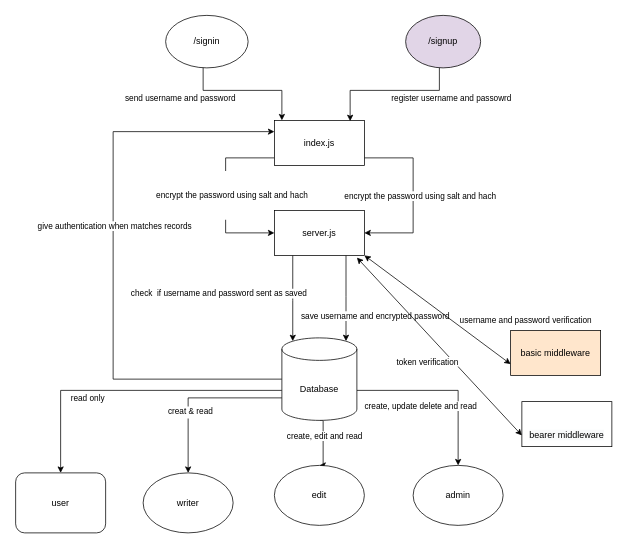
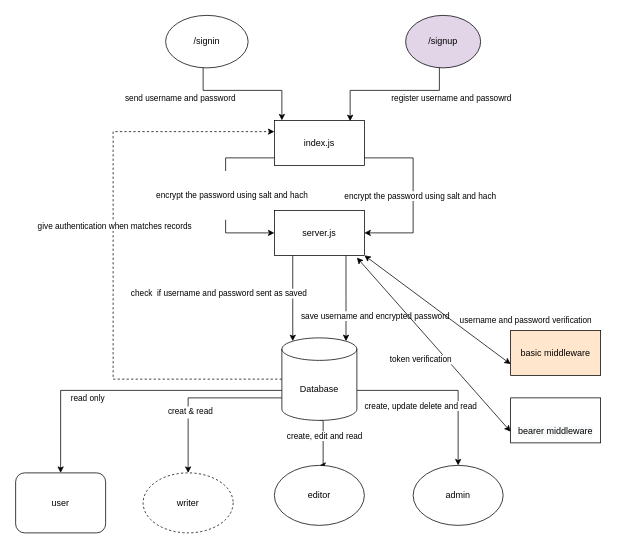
- <mxCell id="17" style="edgeStyle=orthogonalEdgeStyle;rounded=0;orthogonalLoop=1;jettySize=auto;html=1;entryX=0;entryY=0.25;entryDx=0;entryDy=0;" edge="1" parent="1" source="28" target="5"><mxGeometry relative="1" as="geometry"><Array as="points"><mxPoint x="150" y="505" /><mxPoint x="150" y="175" /></Array></mxGeometry></mxCell>
+ <mxCell id="17" style="edgeStyle=orthogonalEdgeStyle;rounded=0;orthogonalLoop=1;jettySize=auto;html=1;entryX=0;entryY=0.25;entryDx=0;entryDy=0;dashed=1;" edge="1" parent="1" source="28" target="5"><mxGeometry relative="1" as="geometry"><Array as="points"><mxPoint x="150" y="505" /><mxPoint x="150" y="175" /></Array></mxGeometry></mxCell>
- <mxCell id="30" value="&lt;br&gt;&lt;br&gt;&lt;span style=&quot;color: rgb(0 , 0 , 0) ; font-family: &amp;#34;helvetica&amp;#34; ; font-size: 12px ; font-style: normal ; font-weight: 400 ; letter-spacing: normal ; text-align: center ; text-indent: 0px ; text-transform: none ; word-spacing: 0px ; background-color: rgb(248 , 249 , 250) ; display: inline ; float: none&quot;&gt;bearer middleware&lt;/span&gt;&lt;br&gt;" style="rounded=0;whiteSpace=wrap;html=1;" vertex="1" parent="1"><mxGeometry x="695" y="535" width="120" height="60" as="geometry" /></mxCell>
+ <mxCell id="30" value="&lt;br&gt;&lt;br&gt;&lt;span style=&quot;color: rgb(0 , 0 , 0) ; font-family: &amp;#34;helvetica&amp;#34; ; font-size: 12px ; font-style: normal ; font-weight: 400 ; letter-spacing: normal ; text-align: center ; text-indent: 0px ; text-transform: none ; word-spacing: 0px ; background-color: rgb(248 , 249 , 250) ; display: inline ; float: none&quot;&gt;bearer middleware&lt;/span&gt;&lt;br&gt;" style="rounded=0;whiteSpace=wrap;html=1;" vertex="1" parent="1"><mxGeometry x="680" y="530" width="120" height="60" as="geometry" /></mxCell>
- <mxCell id="37" value="edit" style="ellipse;whiteSpace=wrap;html=1;" vertex="1" parent="1"><mxGeometry x="365" y="620" width="120" height="80" as="geometry" /></mxCell>
+ <mxCell id="37" value="editor" style="ellipse;whiteSpace=wrap;html=1;" vertex="1" parent="1"><mxGeometry x="365" y="620" width="120" height="80" as="geometry" /></mxCell>
- <mxCell id="36" value="writer" style="ellipse;whiteSpace=wrap;html=1;" vertex="1" parent="1"><mxGeometry x="190" y="630" width="120" height="80" as="geometry" /></mxCell>
+ <mxCell id="36" value="writer" style="ellipse;whiteSpace=wrap;html=1;dashed=1;" vertex="1" parent="1"><mxGeometry x="190" y="630" width="120" height="80" as="geometry" /></mxCell>
